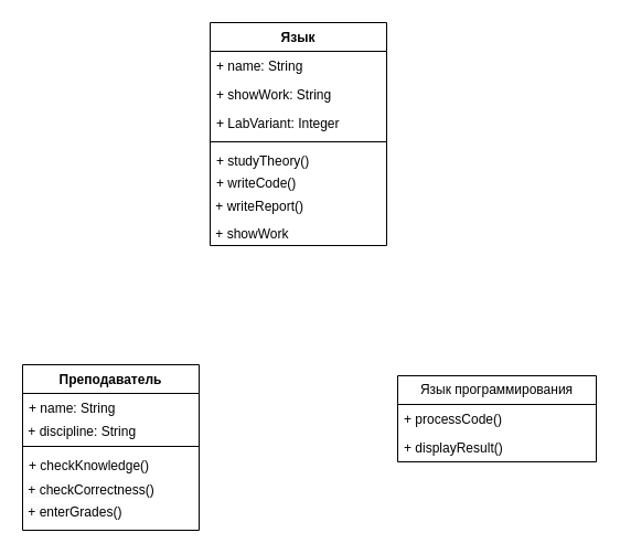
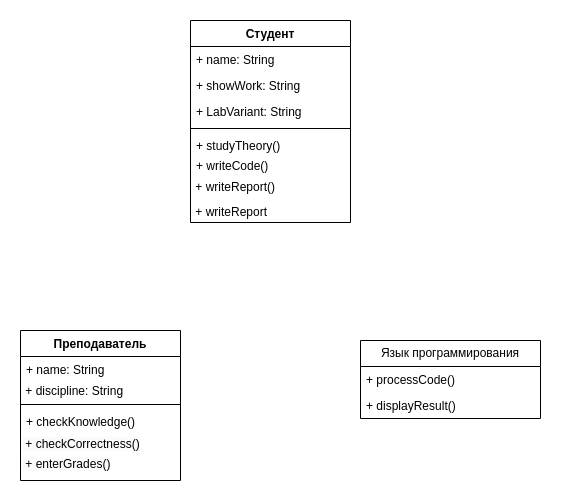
- <mxCell id="2" value="Язык" style="swimlane;fontStyle=1;align=center;verticalAlign=top;childLayout=stackLayout;horizontal=1;startSize=26;horizontalStack=0;resizeParent=1;resizeParentMax=0;resizeLast=0;collapsible=1;marginBottom=0;whiteSpace=wrap;html=1;" vertex="1" parent="1"><mxGeometry x="190" y="20" width="160" height="202" as="geometry" /></mxCell>
+ <mxCell id="2" value="Студент" style="swimlane;fontStyle=1;align=center;verticalAlign=top;childLayout=stackLayout;horizontal=1;startSize=26;horizontalStack=0;resizeParent=1;resizeParentMax=0;resizeLast=0;collapsible=1;marginBottom=0;whiteSpace=wrap;html=1;" vertex="1" parent="1"><mxGeometry x="190" y="20" width="160" height="202" as="geometry" /></mxCell>
- <mxCell id="5" value="+ LabVariant: Integer" style="text;strokeColor=none;fillColor=none;align=left;verticalAlign=top;spacingLeft=4;spacingRight=4;overflow=hidden;rotatable=0;points=[[0,0.5],[1,0.5]];portConstraint=eastwest;whiteSpace=wrap;html=1;" vertex="1" parent="2"><mxGeometry y="78" width="160" height="26" as="geometry" /></mxCell>
+ <mxCell id="5" value="+ LabVariant: String" style="text;strokeColor=none;fillColor=none;align=left;verticalAlign=top;spacingLeft=4;spacingRight=4;overflow=hidden;rotatable=0;points=[[0,0.5],[1,0.5]];portConstraint=eastwest;whiteSpace=wrap;html=1;" vertex="1" parent="2"><mxGeometry y="78" width="160" height="26" as="geometry" /></mxCell>
- <mxCell id="10" value="&amp;nbsp;+ showWork" style="text;html=1;align=left;verticalAlign=middle;whiteSpace=wrap;rounded=0;" vertex="1" parent="2"><mxGeometry y="182" width="160" height="20" as="geometry" /></mxCell>
+ <mxCell id="10" value="&amp;nbsp;+ writeReport" style="text;html=1;align=left;verticalAlign=middle;whiteSpace=wrap;rounded=0;" vertex="1" parent="2"><mxGeometry y="182" width="160" height="20" as="geometry" /></mxCell>
